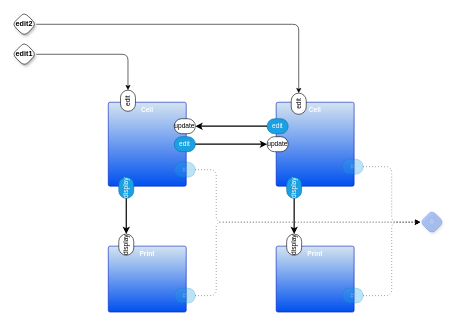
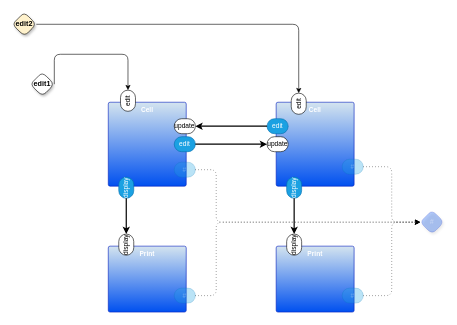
- <mxCell id="10" value="edit2" style="rhombus;whiteSpace=wrap;html=1;rounded=1;fontStyle=1;glass=0;sketch=0;fontSize=12;points=[[0,0.5,0,0,0],[0.5,0,0,0,0],[0.5,1,0,0,0],[1,0.5,0,0,0]];shadow=1;fontFamily=Helvetica;fontColor=default;" parent="1" vertex="1"><mxGeometry x="20" y="20" width="40" height="40" as="geometry" /></mxCell>
+ <mxCell id="10" value="edit2" style="rhombus;whiteSpace=wrap;html=1;rounded=1;fontStyle=1;glass=0;sketch=0;fontSize=12;points=[[0,0.5,0,0,0],[0.5,0,0,0,0],[0.5,1,0,0,0],[1,0.5,0,0,0]];shadow=1;fontFamily=Helvetica;fontColor=default;fillColor=#fff2cc;" parent="1" vertex="1"><mxGeometry x="20" y="20" width="40" height="40" as="geometry" /></mxCell>
- <mxCell id="32" value="edit1" style="rhombus;whiteSpace=wrap;html=1;rounded=1;fontStyle=1;glass=0;sketch=0;fontSize=12;points=[[0,0.5,0,0,0],[0.5,0,0,0,0],[0.5,1,0,0,0],[1,0.5,0,0,0]];shadow=1;fontFamily=Helvetica;fontColor=default;" vertex="1" parent="1"><mxGeometry x="20" y="70" width="40" height="40" as="geometry" /></mxCell>
+ <mxCell id="32" value="edit1" style="rhombus;whiteSpace=wrap;html=1;rounded=1;fontStyle=1;glass=0;sketch=0;fontSize=12;points=[[0,0.5,0,0,0],[0.5,0,0,0,0],[0.5,1,0,0,0],[1,0.5,0,0,0]];shadow=1;fontFamily=Helvetica;fontColor=default;" vertex="1" parent="1"><mxGeometry x="50" y="120" width="40" height="40" as="geometry" /></mxCell>
